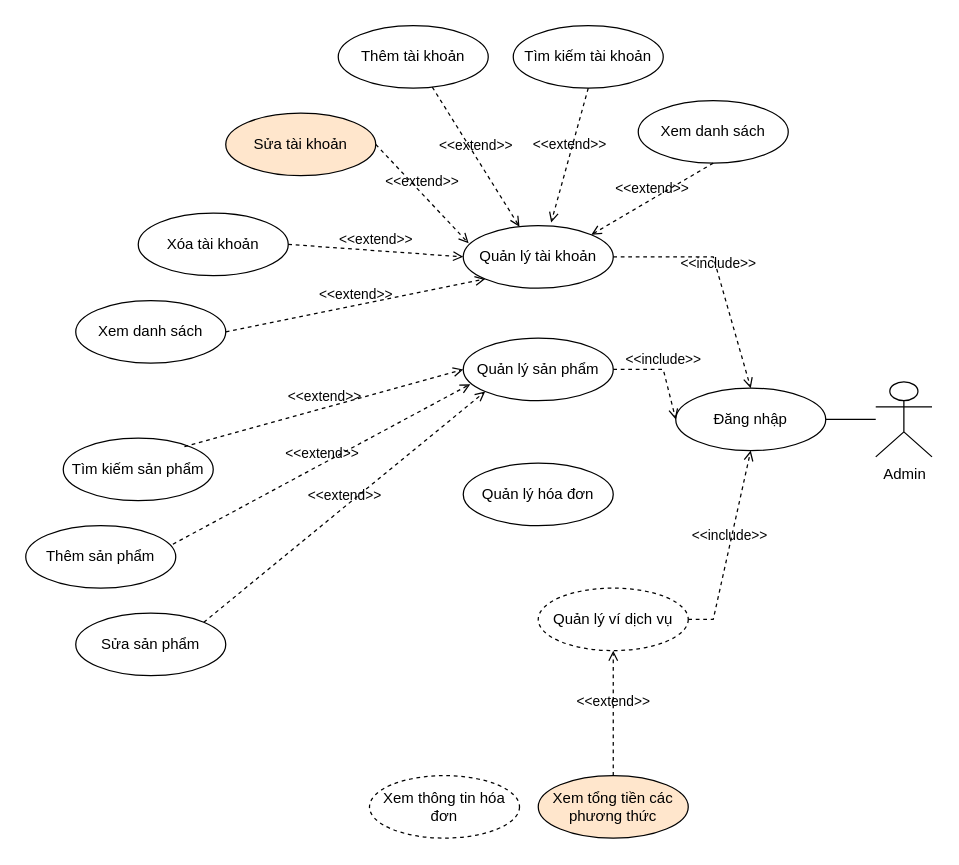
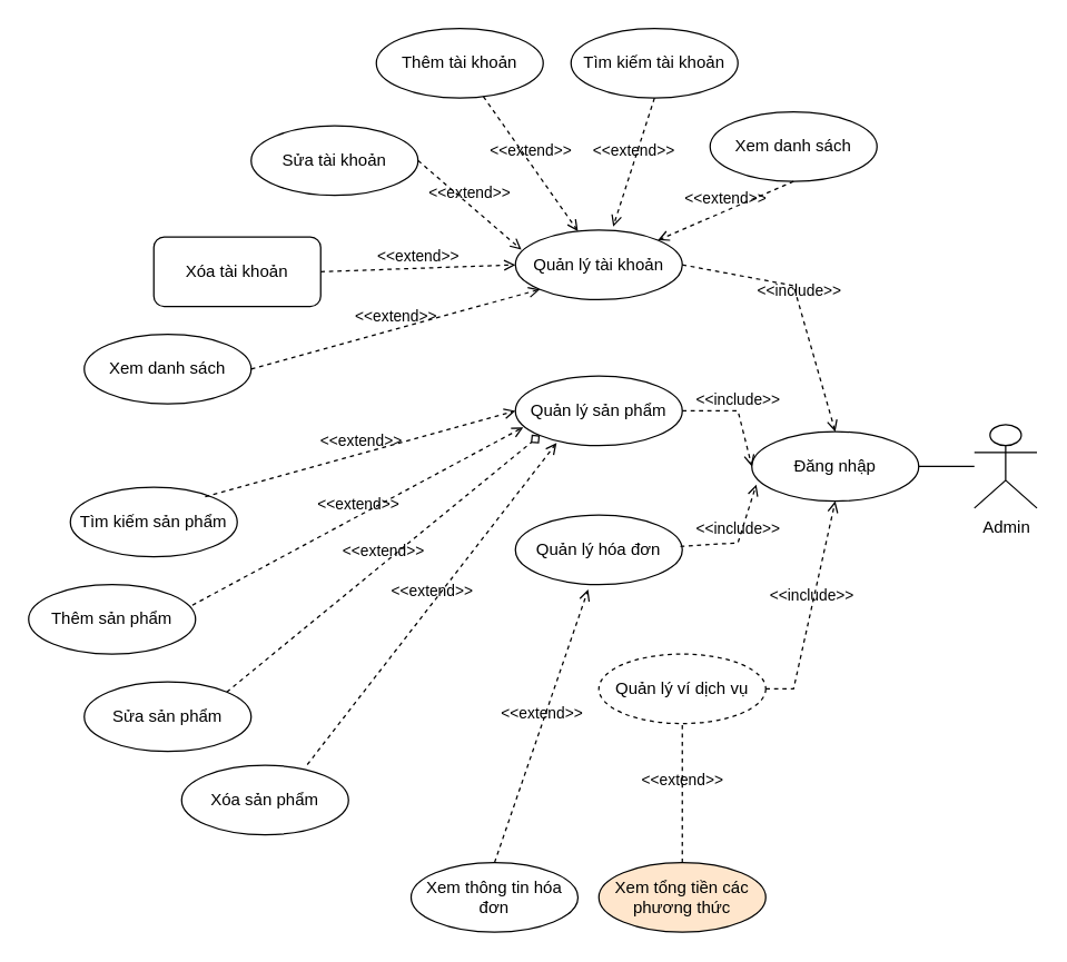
- <mxCell id="16" value="Sửa tài khoản" style="ellipse;whiteSpace=wrap;html=1;fillColor=#ffe6cc;" parent="1" vertex="1"><mxGeometry x="180" y="90" width="120" height="50" as="geometry" /></mxCell>
+ <mxCell id="16" value="Sửa tài khoản" style="ellipse;whiteSpace=wrap;html=1;" parent="1" vertex="1"><mxGeometry x="180" y="90" width="120" height="50" as="geometry" /></mxCell>
- <mxCell id="17" value="Xóa tài khoản" style="ellipse;whiteSpace=wrap;html=1;" parent="1" vertex="1"><mxGeometry x="110" y="170" width="120" height="50" as="geometry" /></mxCell>
+ <mxCell id="17" value="Xóa tài khoản" style="whiteSpace=wrap;html=1;rounded=1;" parent="1" vertex="1"><mxGeometry x="110" y="170" width="120" height="50" as="geometry" /></mxCell>
- <mxCell id="4" value="Quản lý tài khoản" style="ellipse;whiteSpace=wrap;html=1;" parent="1" vertex="1"><mxGeometry x="370" y="180" width="120" height="50" as="geometry" /></mxCell>
+ <mxCell id="4" value="Quản lý tài khoản" style="ellipse;whiteSpace=wrap;html=1;" parent="1" vertex="1"><mxGeometry x="370" y="165" width="120" height="50" as="geometry" /></mxCell>
- <mxCell id="33" value="&amp;lt;&amp;lt;extend&amp;gt;&amp;gt;" style="html=1;verticalAlign=bottom;labelBackgroundColor=none;endArrow=open;endFill=0;dashed=1;rounded=0;exitX=1;exitY=0;exitDx=0;exitDy=0;entryX=0;entryY=1;entryDx=0;entryDy=0;" parent="1" source="21" target="5" edge="1"><mxGeometry width="160" relative="1" as="geometry"><mxPoint x="260" y="420" as="sourcePoint" /><mxPoint x="420" y="420" as="targetPoint" /></mxGeometry></mxCell>
+ <mxCell id="33" value="&amp;lt;&amp;lt;extend&amp;gt;&amp;gt;" style="html=1;verticalAlign=bottom;labelBackgroundColor=none;endArrow=diamond;endFill=0;dashed=1;rounded=0;exitX=1;exitY=0;exitDx=0;exitDy=0;entryX=0;entryY=1;entryDx=0;entryDy=0;" parent="1" source="21" target="5" edge="1"><mxGeometry width="160" relative="1" as="geometry"><mxPoint x="260" y="420" as="sourcePoint" /><mxPoint x="420" y="420" as="targetPoint" /></mxGeometry></mxCell>
+ <mxCell id="10" value="&amp;lt;&amp;lt;include&amp;gt;&amp;gt;" style="html=1;verticalAlign=bottom;labelBackgroundColor=none;endArrow=open;endFill=0;dashed=1;rounded=0;exitX=0.988;exitY=0.45;exitDx=0;exitDy=0;exitPerimeter=0;entryX=0.027;entryY=0.76;entryDx=0;entryDy=0;entryPerimeter=0;" parent="1" source="6" target="3" edge="1"><mxGeometry width="160" relative="1" as="geometry"><mxPoint x="510" y="360" as="sourcePoint" /><mxPoint x="670" y="360" as="targetPoint" /><Array as="points"><mxPoint x="530" y="390" /></Array></mxGeometry></mxCell>
+ <mxCell id="34" value="&amp;lt;&amp;lt;extend&amp;gt;&amp;gt;" style="html=1;verticalAlign=bottom;labelBackgroundColor=none;endArrow=open;endFill=0;dashed=1;rounded=0;exitX=0.753;exitY=-0.01;exitDx=0;exitDy=0;exitPerimeter=0;entryX=0.247;entryY=0.963;entryDx=0;entryDy=0;entryPerimeter=0;" parent="1" source="22" target="5" edge="1"><mxGeometry width="160" relative="1" as="geometry"><mxPoint x="290" y="470" as="sourcePoint" /><mxPoint x="450" y="470" as="targetPoint" /></mxGeometry></mxCell>
+ <mxCell id="35" value="&amp;lt;&amp;lt;extend&amp;gt;&amp;gt;" style="html=1;verticalAlign=bottom;labelBackgroundColor=none;endArrow=open;endFill=0;dashed=1;rounded=0;exitX=0.5;exitY=0;exitDx=0;exitDy=0;entryX=0.436;entryY=1.07;entryDx=0;entryDy=0;entryPerimeter=0;" parent="1" source="23" target="6" edge="1"><mxGeometry width="160" relative="1" as="geometry"><mxPoint x="310" y="520" as="sourcePoint" /><mxPoint x="470" y="520" as="targetPoint" /></mxGeometry></mxCell>
- <mxCell id="36" value="&amp;lt;&amp;lt;extend&amp;gt;&amp;gt;" style="html=1;verticalAlign=bottom;labelBackgroundColor=none;endArrow=open;endFill=0;dashed=1;rounded=0;exitX=0.5;exitY=0;exitDx=0;exitDy=0;entryX=0.5;entryY=1;entryDx=0;entryDy=0;" parent="1" source="24" target="7" edge="1"><mxGeometry width="160" relative="1" as="geometry"><mxPoint x="640" y="500" as="sourcePoint" /><mxPoint x="800" y="500" as="targetPoint" /></mxGeometry></mxCell>
+ <mxCell id="36" value="&amp;lt;&amp;lt;extend&amp;gt;&amp;gt;" style="html=1;verticalAlign=bottom;labelBackgroundColor=none;endArrow=none;endFill=0;dashed=1;rounded=0;exitX=0.5;exitY=0;exitDx=0;exitDy=0;entryX=0.5;entryY=1;entryDx=0;entryDy=0;" parent="1" source="24" target="7" edge="1"><mxGeometry width="160" relative="1" as="geometry"><mxPoint x="640" y="500" as="sourcePoint" /><mxPoint x="800" y="500" as="targetPoint" /></mxGeometry></mxCell>
+ <mxCell id="22" value="Xóa sản phẩm" style="ellipse;whiteSpace=wrap;html=1;" parent="1" vertex="1"><mxGeometry x="130" y="550" width="120" height="50" as="geometry" /></mxCell>
- <mxCell id="23" value="Xem thông tin hóa đơn" style="ellipse;whiteSpace=wrap;html=1;dashed=1;" parent="1" vertex="1"><mxGeometry x="295" y="620" width="120" height="50" as="geometry" /></mxCell>
+ <mxCell id="23" value="Xem thông tin hóa đơn" style="ellipse;whiteSpace=wrap;html=1;" parent="1" vertex="1"><mxGeometry x="295" y="620" width="120" height="50" as="geometry" /></mxCell>
